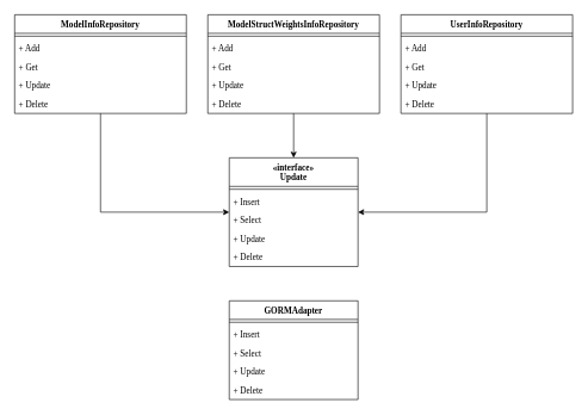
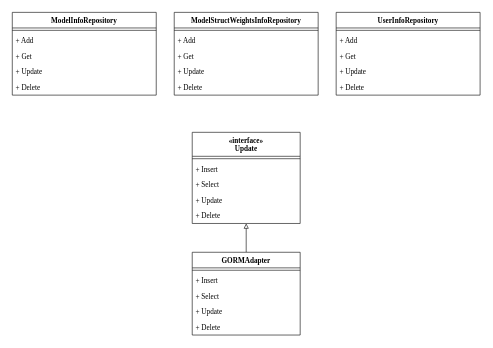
- <mxCell id="29" style="edgeStyle=orthogonalEdgeStyle;rounded=0;html=1;" parent="1" source="30" target="16" edge="1"><mxGeometry relative="1" as="geometry" /></mxCell>
- <mxCell id="2" style="edgeStyle=orthogonalEdgeStyle;rounded=0;html=1;" parent="1" source="3" target="16" edge="1"><mxGeometry relative="1" as="geometry"><Array as="points"><mxPoint x="140" y="296" /></Array></mxGeometry></mxCell>
- <mxCell id="9" style="edgeStyle=orthogonalEdgeStyle;rounded=0;html=1;" parent="1" source="10" target="16" edge="1"><mxGeometry relative="1" as="geometry"><Array as="points"><mxPoint x="680" y="296" /></Array></mxGeometry></mxCell>
+ <mxCell id="22" style="edgeStyle=orthogonalEdgeStyle;rounded=0;orthogonalLoop=1;jettySize=auto;html=1;endArrow=block;endFill=0;fontFamily=Fira Code;fontSource=https%3A%2F%2Ffonts.googleapis.com%2Fcss%3Ffamily%3DFira%2BCode;" parent="1" source="23" target="16" edge="1"><mxGeometry relative="1" as="geometry" /></mxCell>
